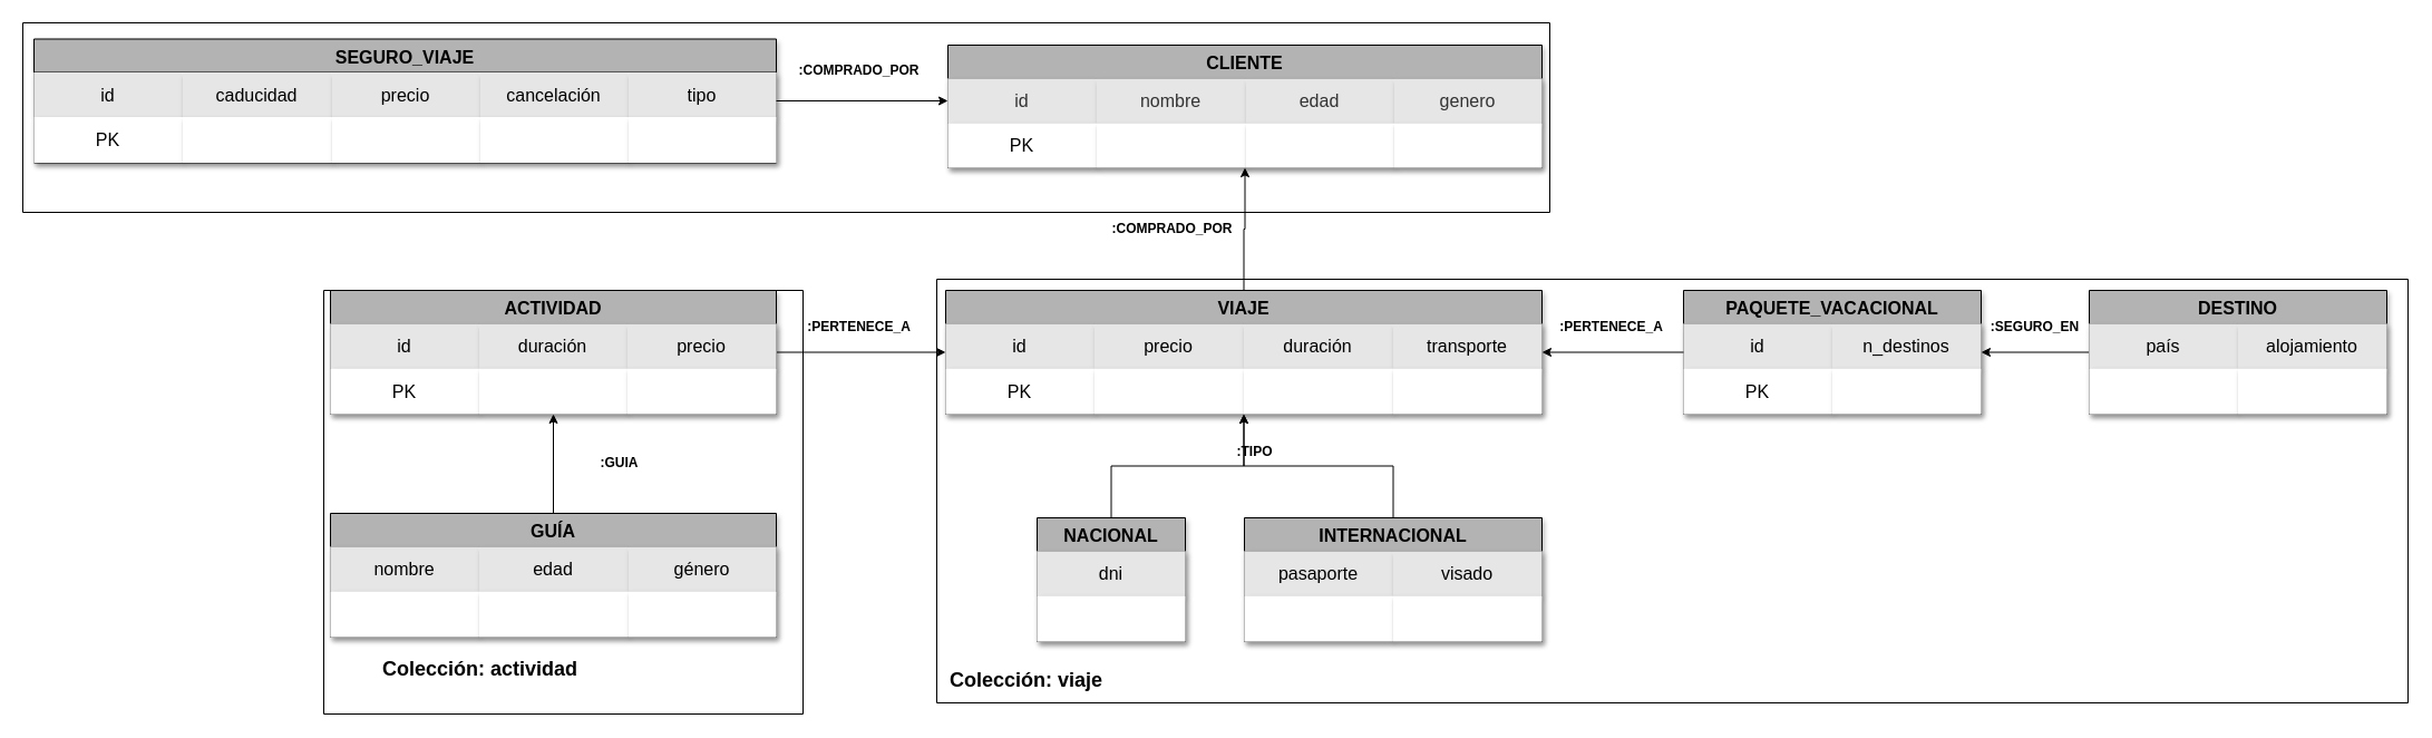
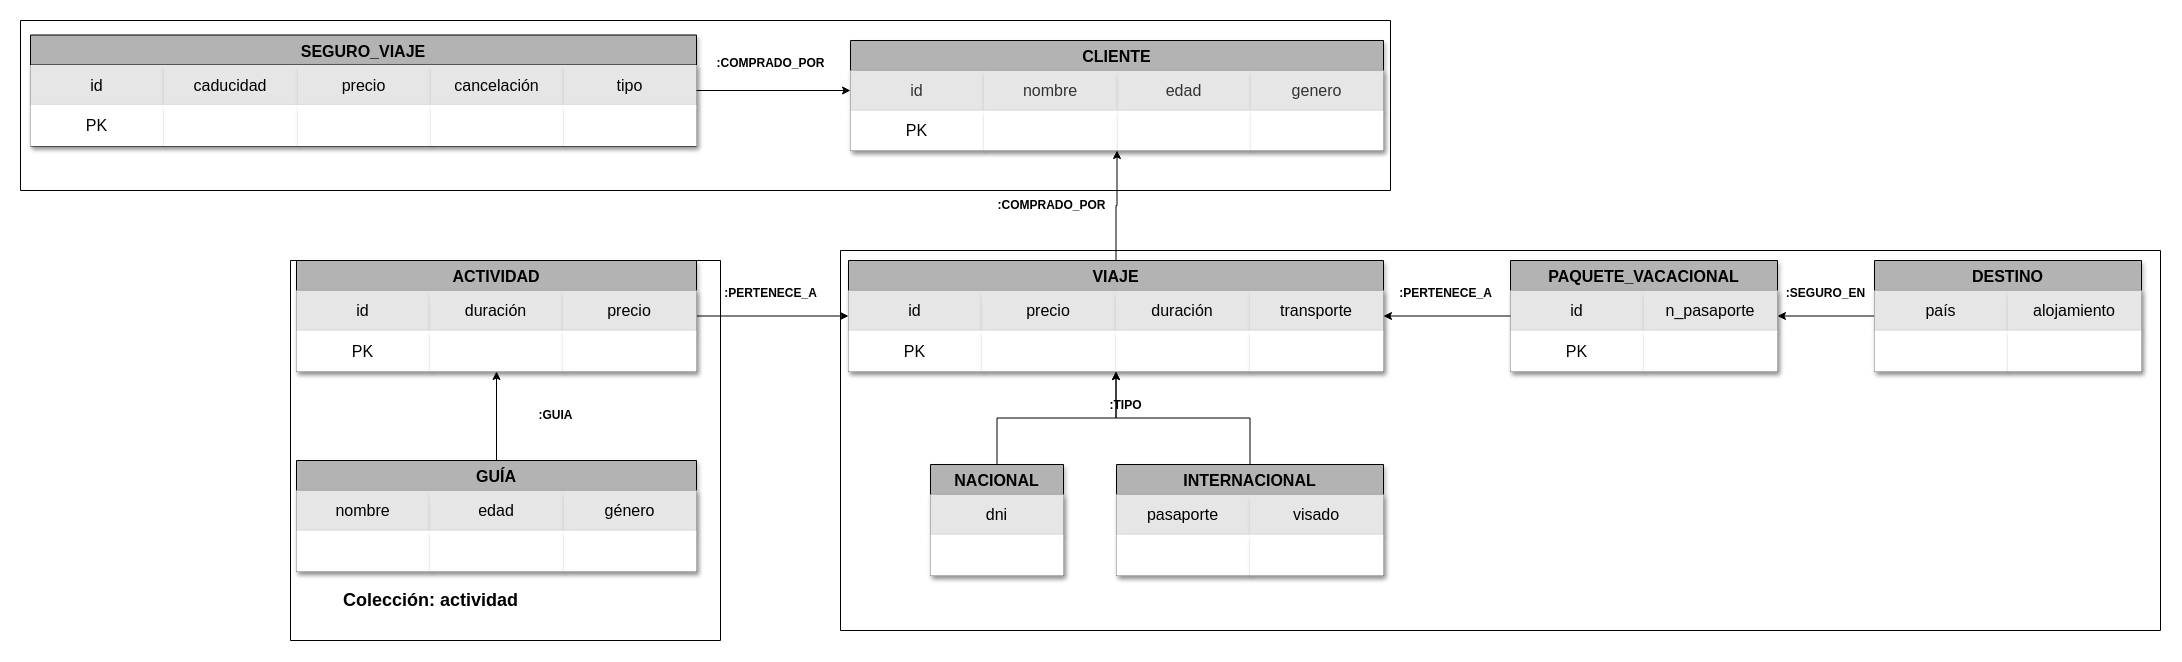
- <mxCell id="31" value="n_destinos" style="shape=partialRectangle;html=1;whiteSpace=wrap;connectable=0;strokeColor=inherit;overflow=hidden;fillColor=#E6E6E6;top=0;left=0;bottom=0;right=0;pointerEvents=1;fontSize=16;shadow=1;" parent="29" vertex="1"><mxGeometry x="133" width="134" height="40" as="geometry"><mxRectangle width="134" height="40" as="alternateBounds" /></mxGeometry></mxCell>
+ <mxCell id="31" value="n_pasaporte" style="shape=partialRectangle;html=1;whiteSpace=wrap;connectable=0;strokeColor=inherit;overflow=hidden;fillColor=#E6E6E6;top=0;left=0;bottom=0;right=0;pointerEvents=1;fontSize=16;shadow=1;" parent="29" vertex="1"><mxGeometry x="133" width="134" height="40" as="geometry"><mxRectangle width="134" height="40" as="alternateBounds" /></mxGeometry></mxCell>
- <mxCell id="85" value="&lt;font style=&quot;font-size: 18px;&quot;&gt;&lt;b&gt;Colección: viaje&lt;/b&gt;&lt;/font&gt;" style="text;html=1;align=center;verticalAlign=middle;resizable=0;points=[];autosize=1;strokeColor=none;fillColor=none;" parent="84" vertex="1"><mxGeometry y="340" width="160" height="40" as="geometry" /></mxCell>
